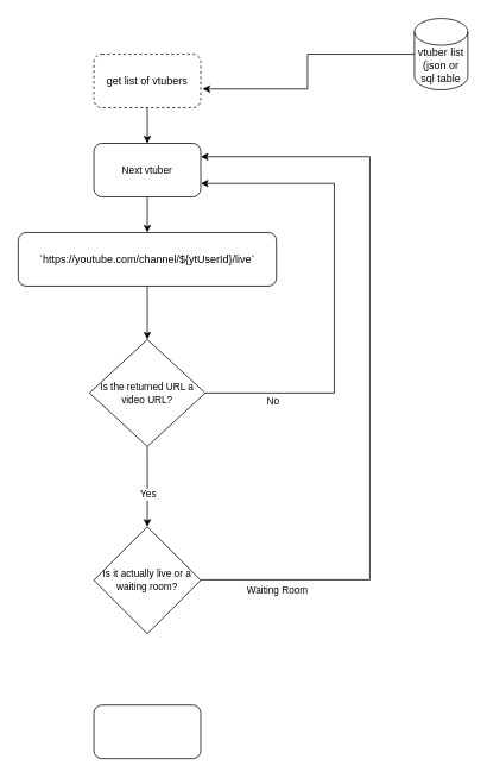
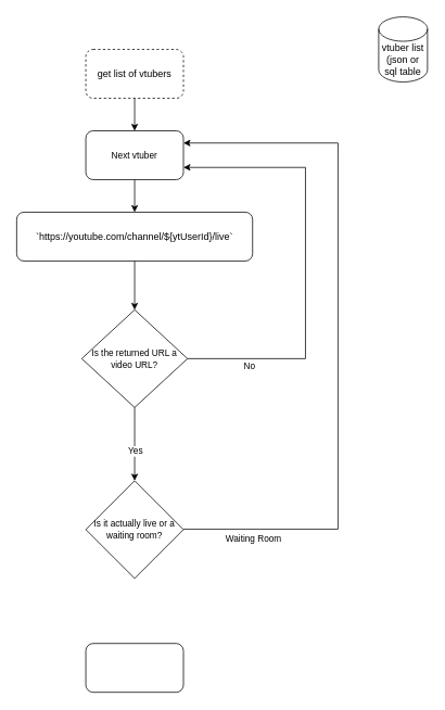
- <mxCell id="4" value="" style="endArrow=classic;html=1;rounded=0;exitX=0;exitY=0.5;exitDx=0;exitDy=0;exitPerimeter=0;entryX=1.017;entryY=0.65;entryDx=0;entryDy=0;entryPerimeter=0;edgeStyle=orthogonalEdgeStyle;" edge="1" parent="1" source="3" target="2"><mxGeometry width="50" height="50" relative="1" as="geometry"><mxPoint x="225" y="360" as="sourcePoint" /><mxPoint x="275" y="310" as="targetPoint" /></mxGeometry></mxCell>
